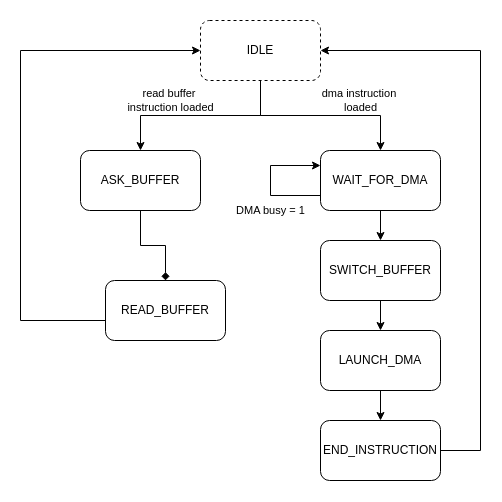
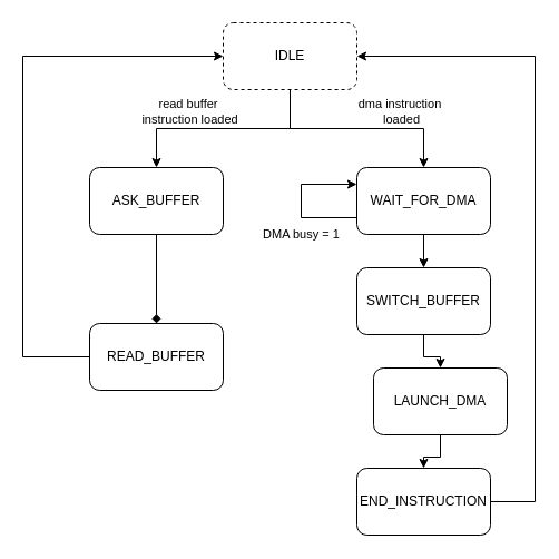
- <mxCell id="8" value="READ_BUFFER" style="rounded=1;whiteSpace=wrap;html=1;" vertex="1" parent="1"><mxGeometry x="105" y="280" width="120" height="60" as="geometry" /></mxCell>
+ <mxCell id="8" value="READ_BUFFER" style="rounded=1;whiteSpace=wrap;html=1;" vertex="1" parent="1"><mxGeometry x="80" y="290" width="120" height="60" as="geometry" /></mxCell>
- <mxCell id="14" value="LAUNCH_DMA" style="rounded=1;whiteSpace=wrap;html=1;" vertex="1" parent="1"><mxGeometry x="320" y="330" width="120" height="60" as="geometry" /></mxCell>
+ <mxCell id="14" value="LAUNCH_DMA" style="rounded=1;whiteSpace=wrap;html=1;" vertex="1" parent="1"><mxGeometry x="335" y="330" width="120" height="60" as="geometry" /></mxCell>
